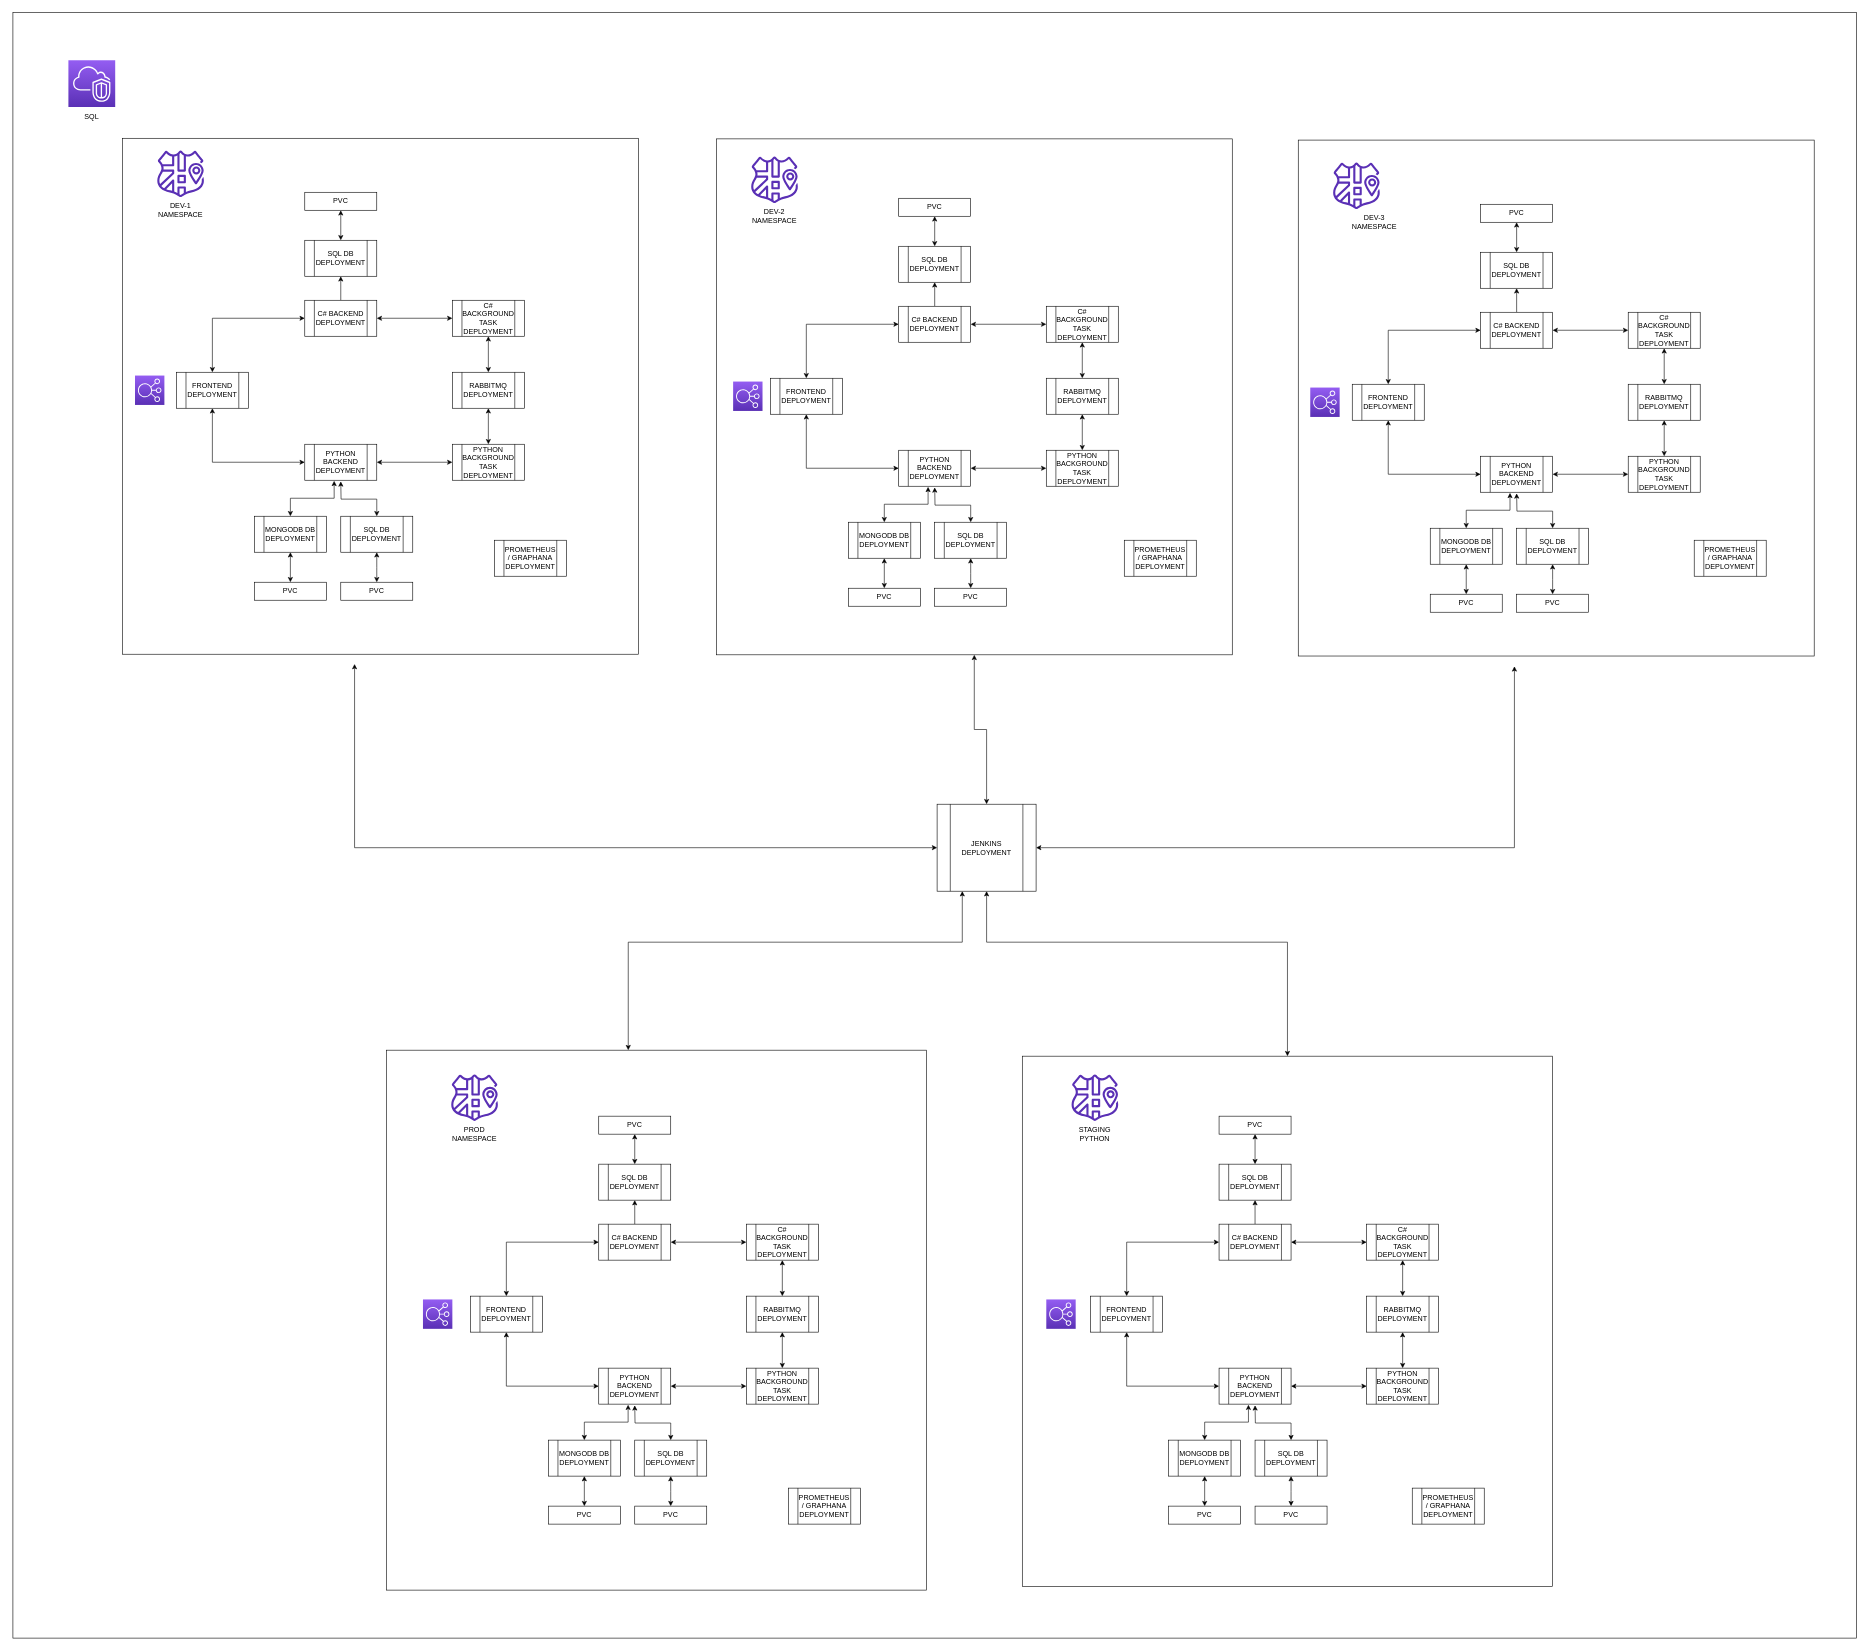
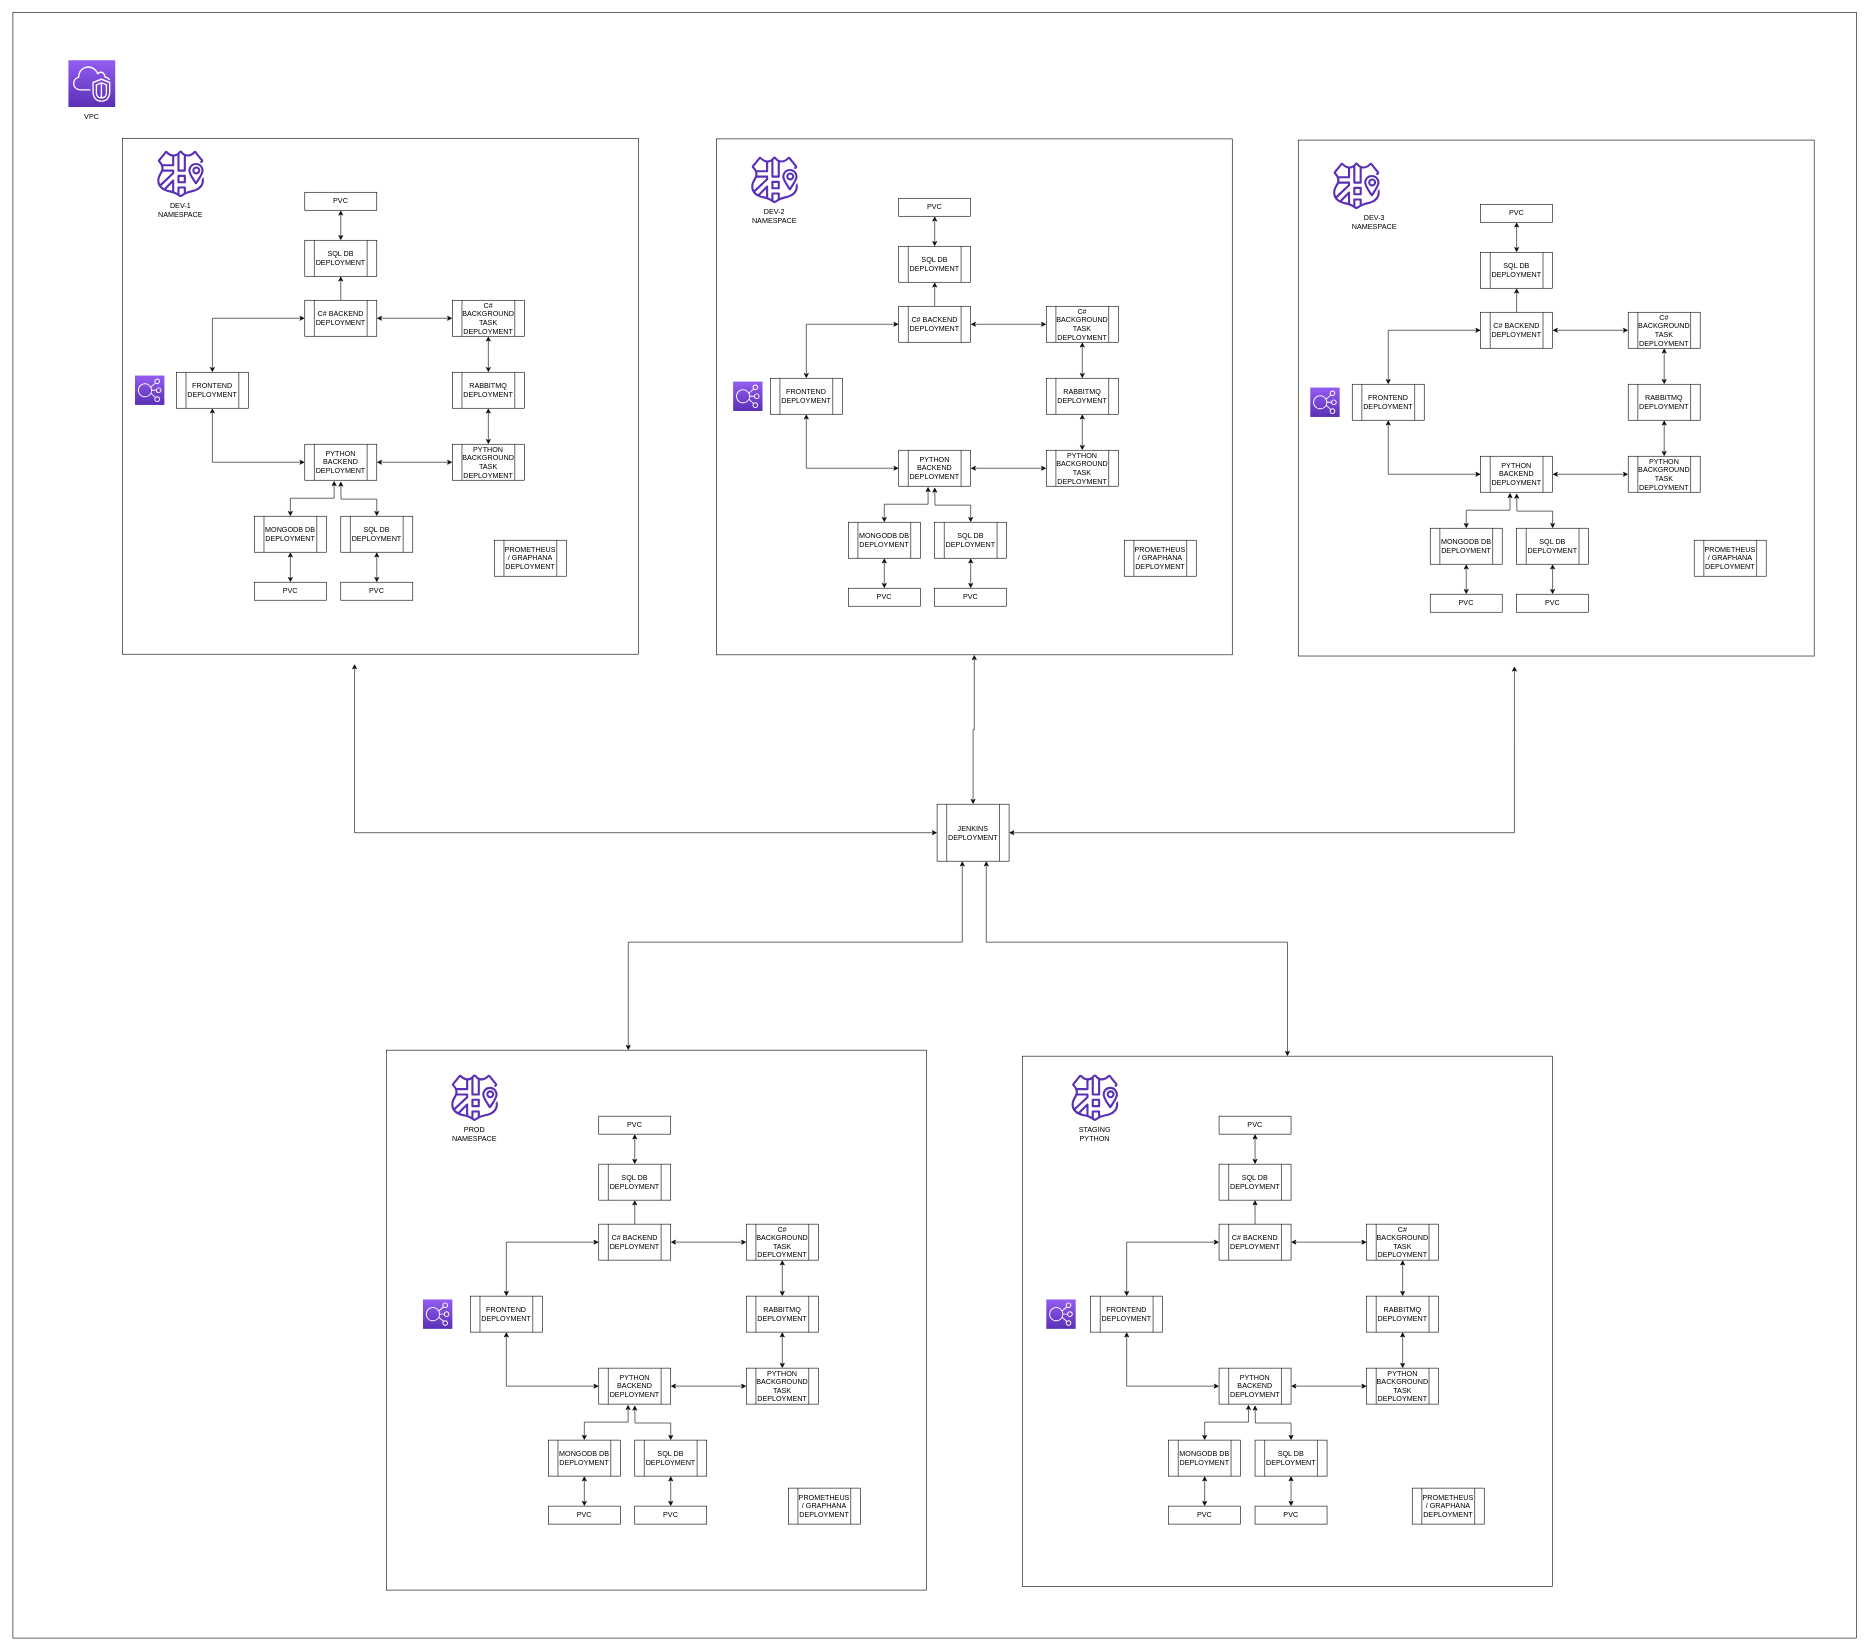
- <mxCell id="32" value="SQL" style="text;html=1;strokeColor=none;fillColor=none;align=center;verticalAlign=middle;whiteSpace=wrap;rounded=0;" parent="1" vertex="1"><mxGeometry x="132" y="185" width="40" height="20" as="geometry" /></mxCell>
+ <mxCell id="32" value="VPC" style="text;html=1;strokeColor=none;fillColor=none;align=center;verticalAlign=middle;whiteSpace=wrap;rounded=0;" parent="1" vertex="1"><mxGeometry x="132" y="185" width="40" height="20" as="geometry" /></mxCell>
- <mxCell id="155" value="JENKINS DEPLOYMENT" style="shape=process;whiteSpace=wrap;html=1;backgroundOutline=1;size=0.133;" vertex="1" parent="1"><mxGeometry x="1561" y="1340" width="165" height="145" as="geometry" /></mxCell>
+ <mxCell id="155" value="JENKINS DEPLOYMENT" style="shape=process;whiteSpace=wrap;html=1;backgroundOutline=1;size=0.133;" vertex="1" parent="1"><mxGeometry x="1561" y="1340" width="120" height="95" as="geometry" /></mxCell>
